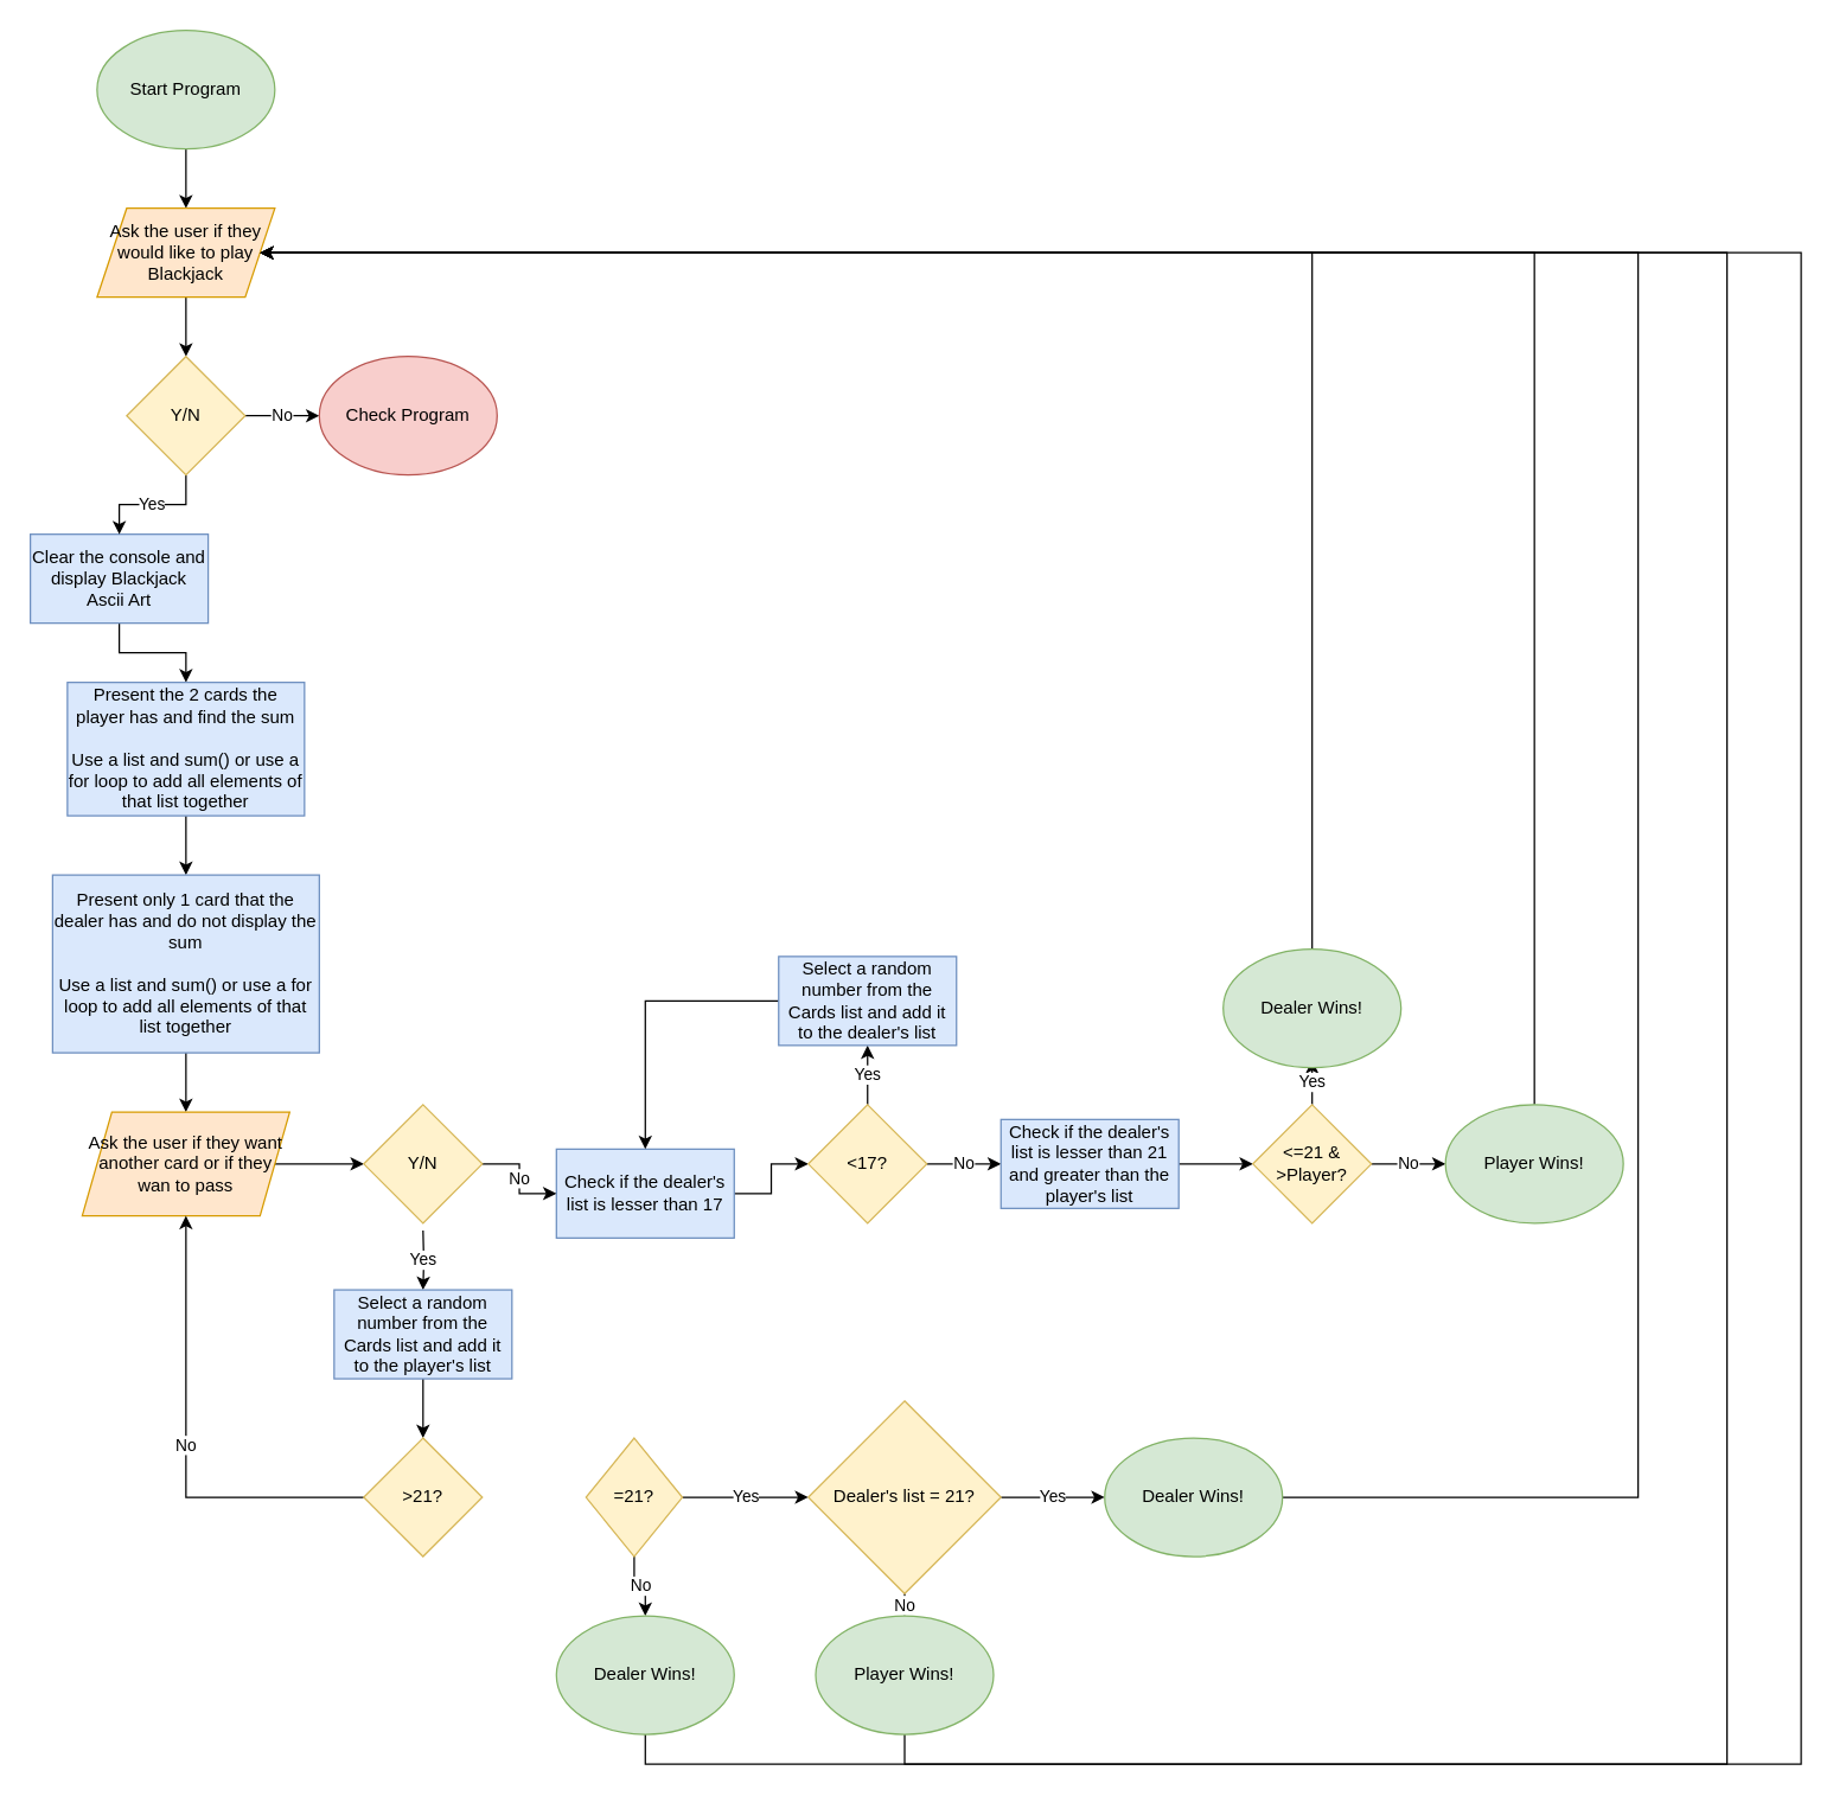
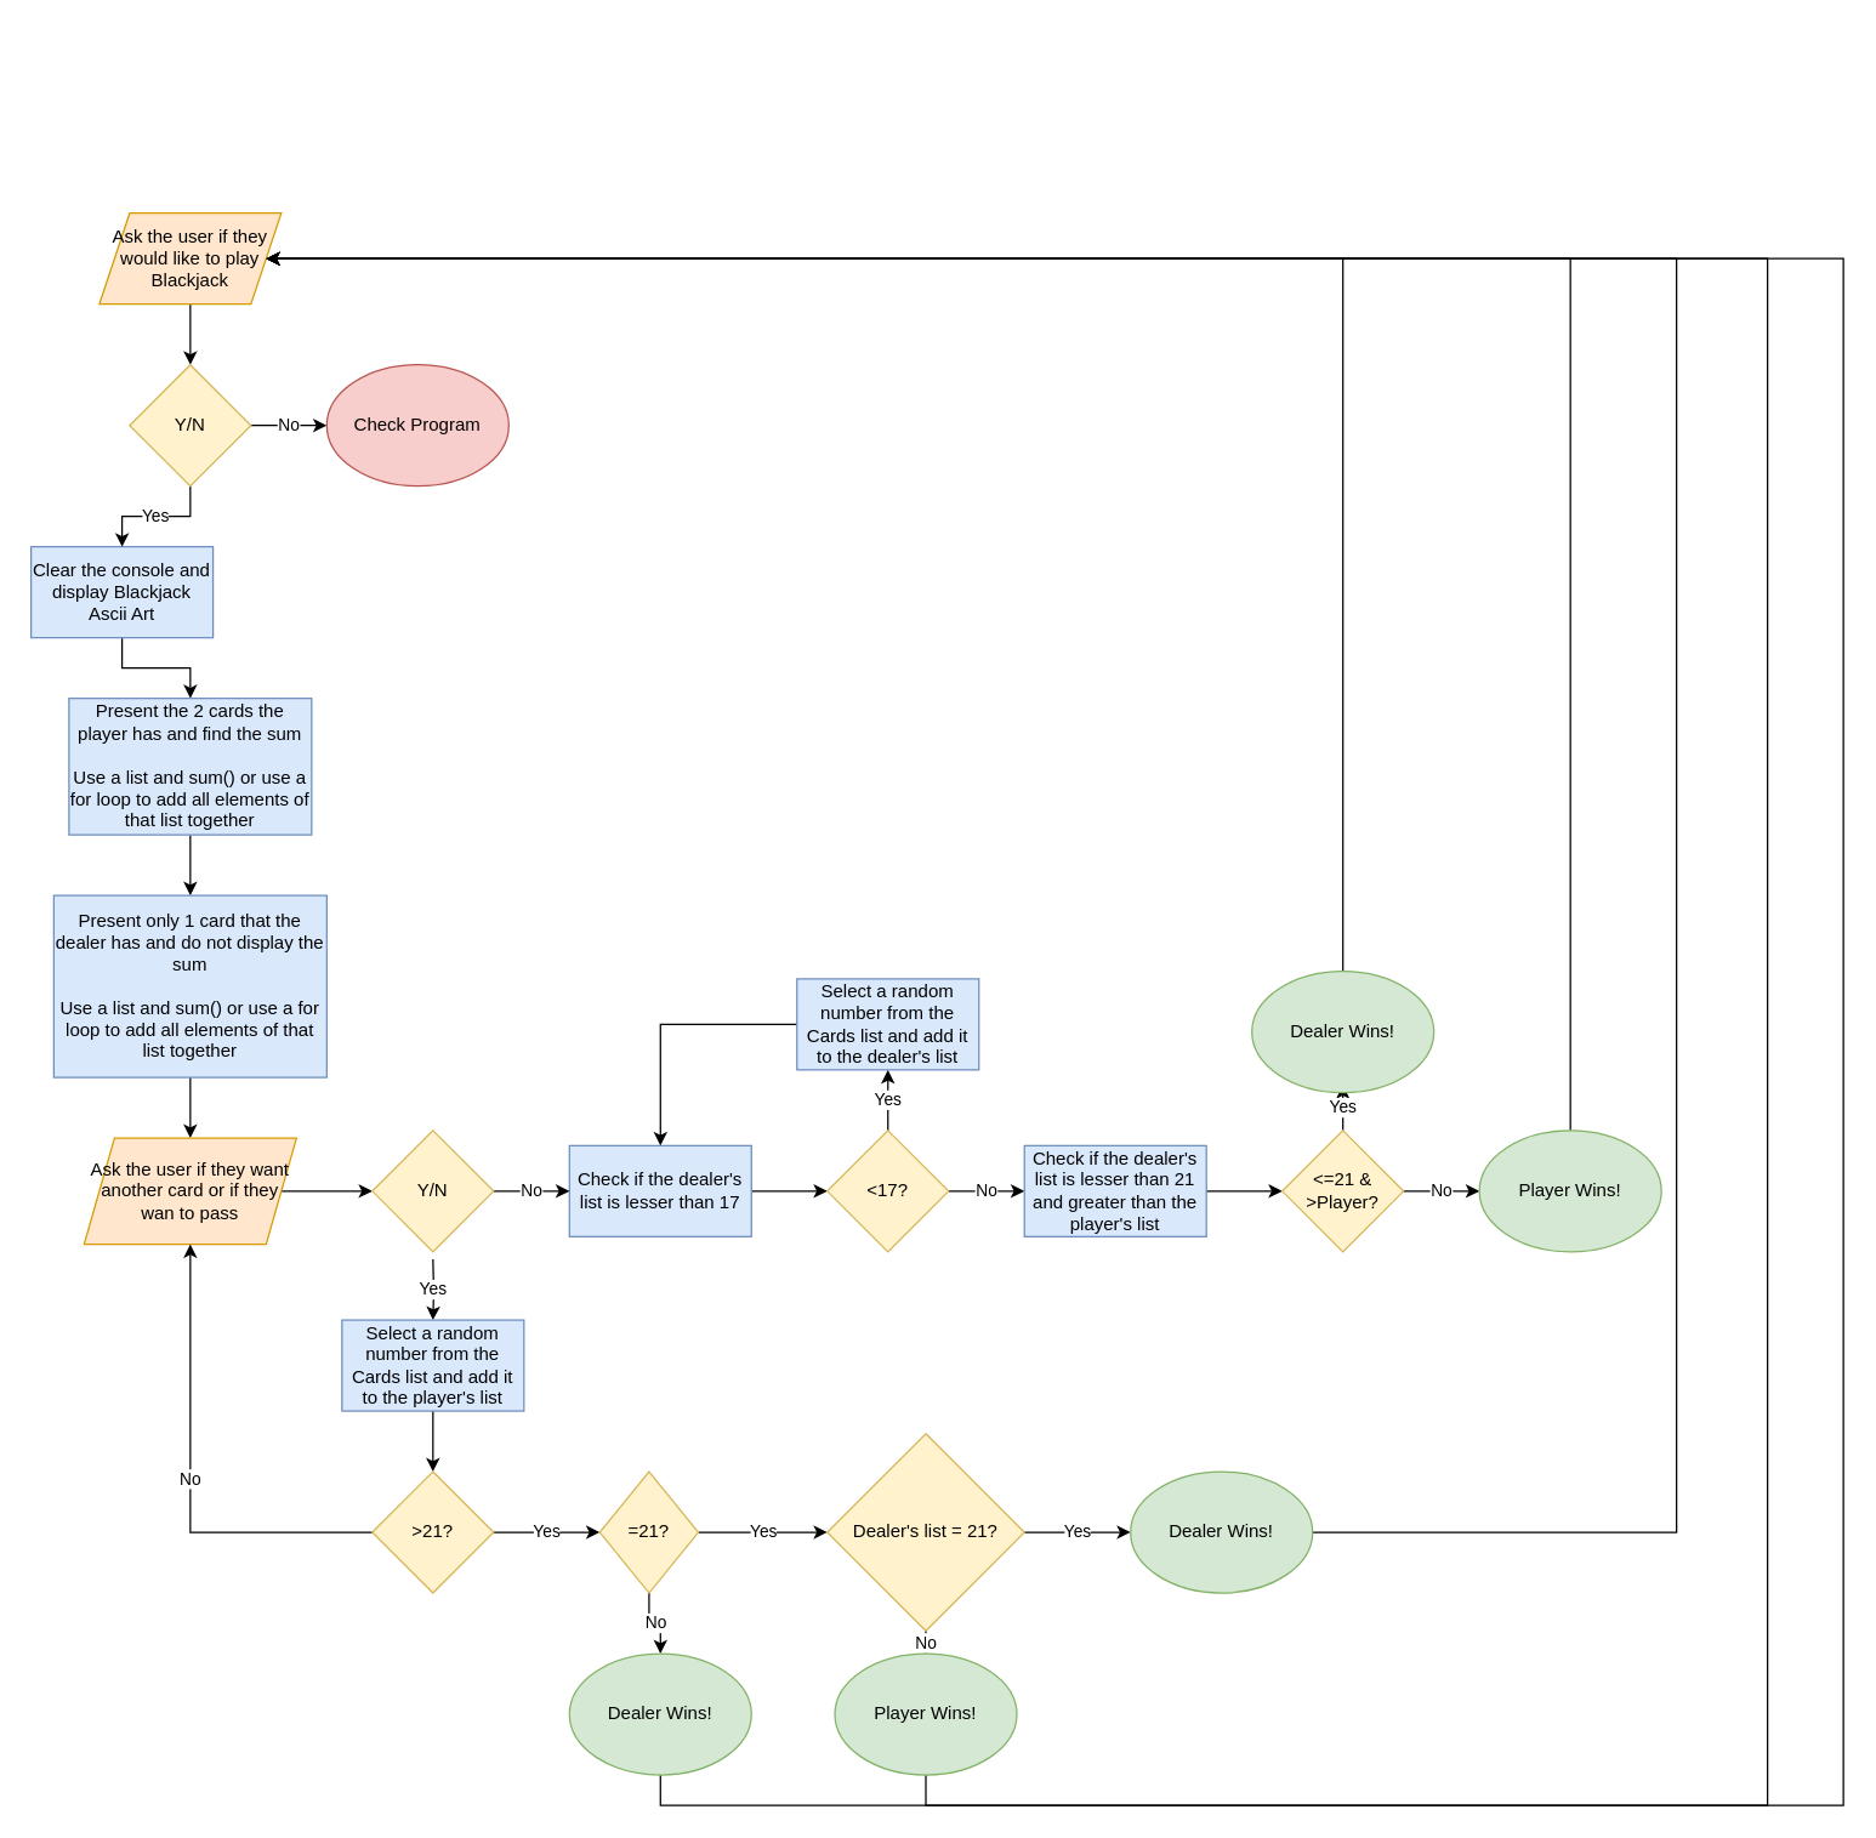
- <mxCell id="3" value="Start Program" style="ellipse;whiteSpace=wrap;html=1;fillColor=#d5e8d4;strokeColor=#82b366;" vertex="1" parent="1"><mxGeometry x="65" y="20" width="120" height="80" as="geometry" /></mxCell>
- <mxCell id="2" style="edgeStyle=orthogonalEdgeStyle;rounded=0;orthogonalLoop=1;jettySize=auto;html=1;exitX=0.5;exitY=1;exitDx=0;exitDy=0;entryX=0.5;entryY=0;entryDx=0;entryDy=0;" edge="1" parent="1" source="3" target="7"><mxGeometry relative="1" as="geometry" /></mxCell>
- <mxCell id="22" value="Check if the dealer's list is lesser than 17" style="rounded=0;whiteSpace=wrap;html=1;fillColor=#dae8fc;strokeColor=#6c8ebf;" vertex="1" parent="1"><mxGeometry x="375" y="775" width="120" height="60" as="geometry" /></mxCell>
+ <mxCell id="22" value="Check if the dealer's list is lesser than 17" style="rounded=0;whiteSpace=wrap;html=1;fillColor=#dae8fc;strokeColor=#6c8ebf;" vertex="1" parent="1"><mxGeometry x="375" y="755" width="120" height="60" as="geometry" /></mxCell>
+ <mxCell id="38" value="Yes" style="edgeStyle=orthogonalEdgeStyle;rounded=0;orthogonalLoop=1;jettySize=auto;html=1;exitX=1;exitY=0.5;exitDx=0;exitDy=0;entryX=0;entryY=0.5;entryDx=0;entryDy=0;" edge="1" parent="1" source="39" target="44"><mxGeometry relative="1" as="geometry" /></mxCell>
